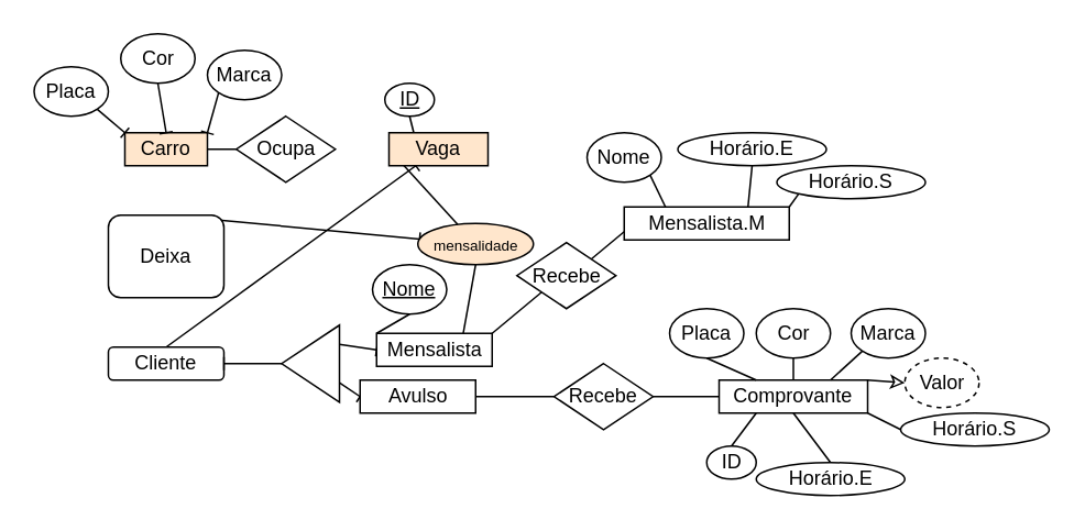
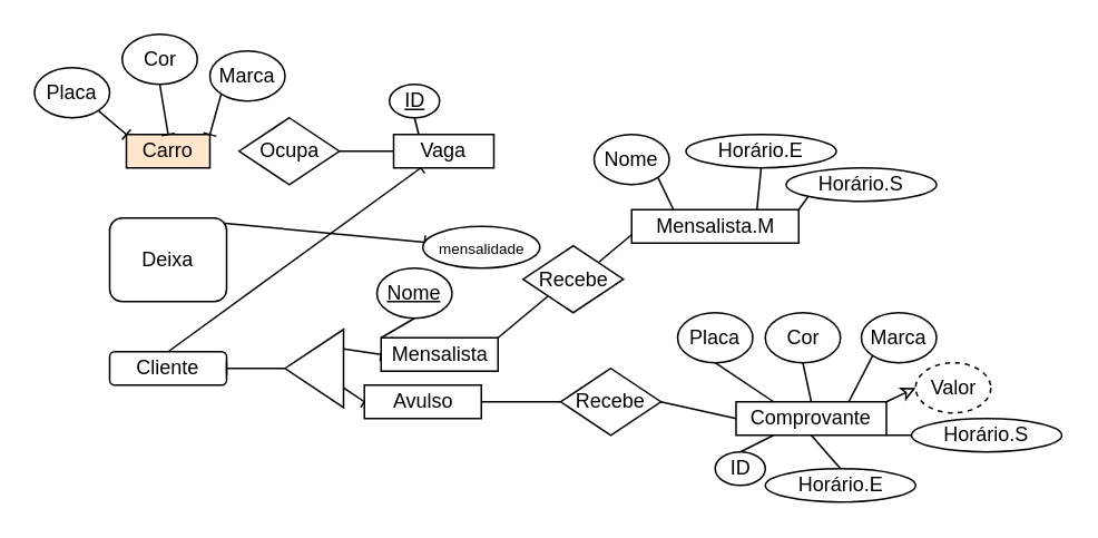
- <mxCell id="25" style="edgeStyle=none;rounded=0;orthogonalLoop=1;jettySize=auto;html=1;exitX=0;exitY=0.5;exitDx=0;exitDy=0;entryX=1;entryY=0.5;entryDx=0;entryDy=0;endArrow=none;endFill=0;" edge="1" parent="1" source="26" target="18"><mxGeometry relative="1" as="geometry" /></mxCell>
- <mxCell id="28" value="Vaga" style="rounded=0;whiteSpace=wrap;html=1;fillColor=#ffe6cc;" vertex="1" parent="1"><mxGeometry x="235" y="80" width="60" height="20" as="geometry" /></mxCell>
+ <mxCell id="28" value="Vaga" style="rounded=0;whiteSpace=wrap;html=1;" vertex="1" parent="1"><mxGeometry x="235" y="80" width="60" height="20" as="geometry" /></mxCell>
- <mxCell id="27" style="edgeStyle=none;rounded=0;orthogonalLoop=1;jettySize=auto;html=1;exitX=0;exitY=0.5;exitDx=0;exitDy=0;endArrow=none;endFill=0;" edge="1" parent="1" source="28" target="57"><mxGeometry relative="1" as="geometry" /></mxCell>
+ <mxCell id="27" style="edgeStyle=none;rounded=0;orthogonalLoop=1;jettySize=auto;html=1;exitX=0;exitY=0.5;exitDx=0;exitDy=0;entryX=1;entryY=0.5;entryDx=0;entryDy=0;endArrow=none;endFill=0;" edge="1" parent="1" source="28" target="26"><mxGeometry relative="1" as="geometry" /></mxCell>
- <mxCell id="57" value="&lt;font style=&quot;font-size: 9px;&quot;&gt;mensalidade&lt;/font&gt;" style="ellipse;whiteSpace=wrap;html=1;fillColor=#ffe6cc;" vertex="1" parent="1"><mxGeometry x="252.5" y="135" width="70" height="25" as="geometry" /></mxCell>
+ <mxCell id="57" value="&lt;font style=&quot;font-size: 9px;&quot;&gt;mensalidade&lt;/font&gt;" style="ellipse;whiteSpace=wrap;html=1;" vertex="1" parent="1"><mxGeometry x="252.5" y="135" width="70" height="25" as="geometry" /></mxCell>
- <mxCell id="10" style="edgeStyle=none;rounded=0;orthogonalLoop=1;jettySize=auto;html=1;exitX=0.75;exitY=0;exitDx=0;exitDy=0;entryX=0.5;entryY=1;entryDx=0;entryDy=0;fontSize=9;endArrow=none;endFill=0;" edge="1" parent="1" source="11" target="57"><mxGeometry relative="1" as="geometry" /></mxCell>
- <mxCell id="34" value="Comprovante" style="rounded=0;whiteSpace=wrap;html=1;" vertex="1" parent="1"><mxGeometry x="435" y="230" width="90" height="20" as="geometry" /></mxCell>
+ <mxCell id="34" value="Comprovante" style="rounded=0;whiteSpace=wrap;html=1;" vertex="1" parent="1"><mxGeometry x="440" y="240" width="90" height="20" as="geometry" /></mxCell>
